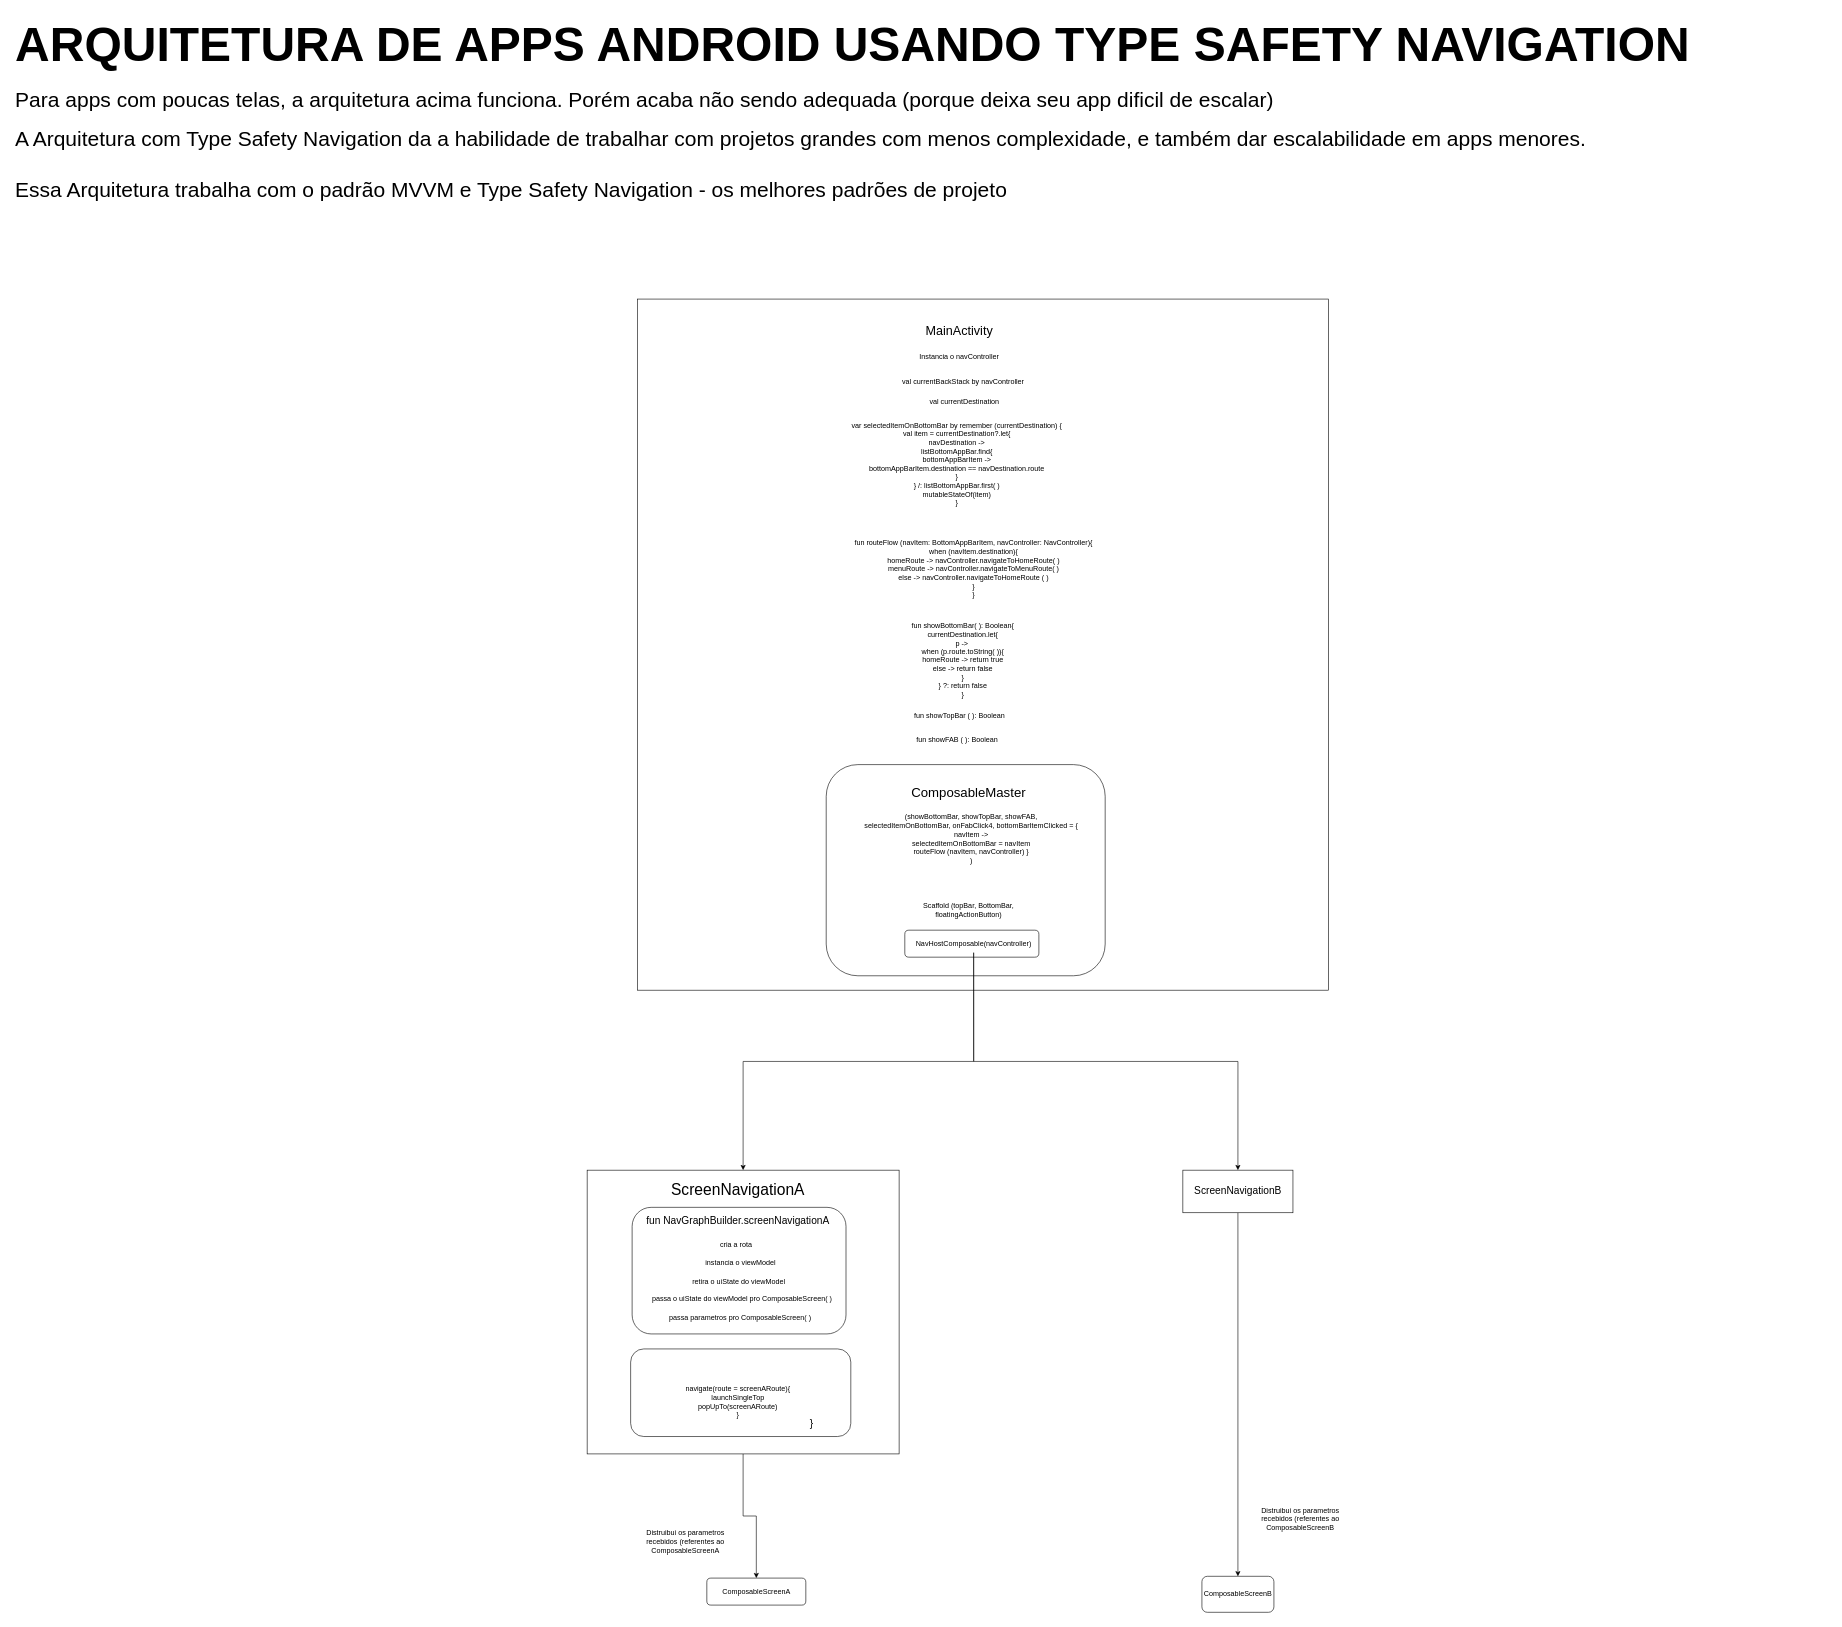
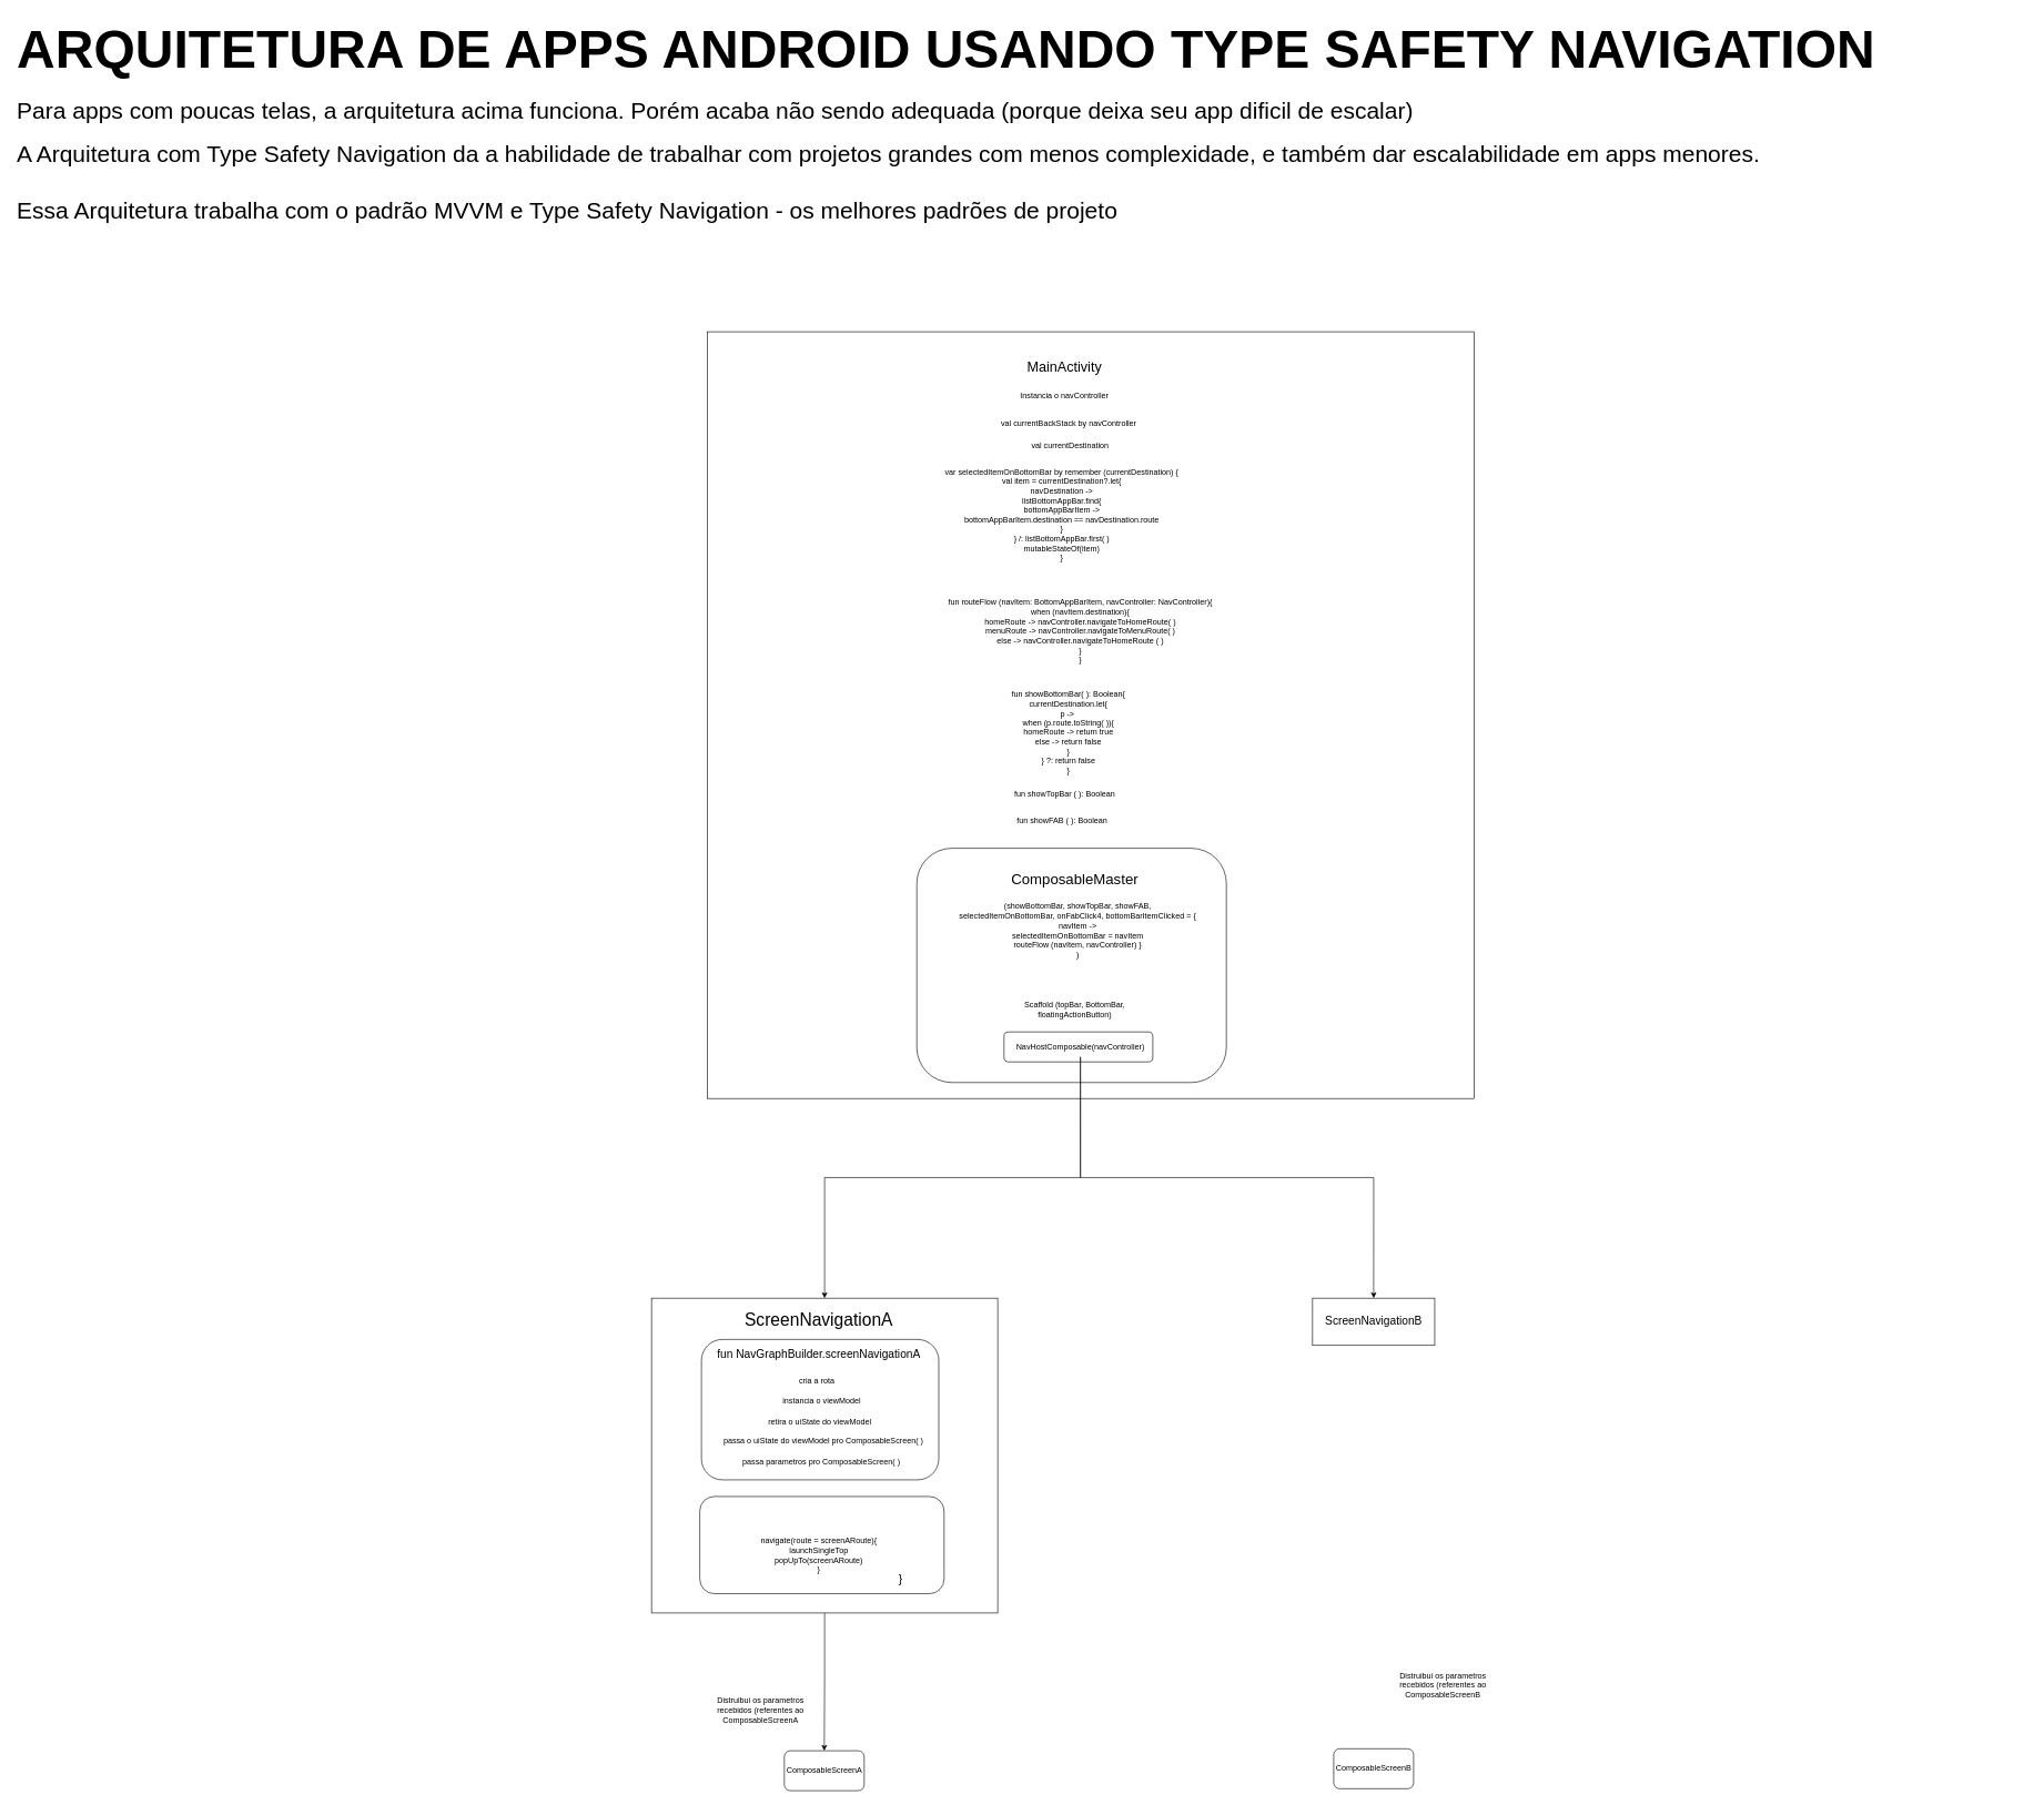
- <mxCell id="27" style="edgeStyle=orthogonalEdgeStyle;rounded=0;orthogonalLoop=1;jettySize=auto;html=1;exitX=0.5;exitY=1;exitDx=0;exitDy=0;entryX=0.5;entryY=0;entryDx=0;entryDy=0;" edge="1" parent="1" source="28" target="7"><mxGeometry relative="1" as="geometry" /></mxCell>
- <mxCell id="6" value="ComposableScreenA" style="whiteSpace=wrap;html=1;rounded=1;" vertex="1" parent="1"><mxGeometry x="1177.5" y="2630" width="165" height="45" as="geometry" /></mxCell>
+ <mxCell id="6" value="ComposableScreenA" style="whiteSpace=wrap;html=1;rounded=1;" vertex="1" parent="1"><mxGeometry x="1177.5" y="2630" width="120" height="60" as="geometry" /></mxCell>
